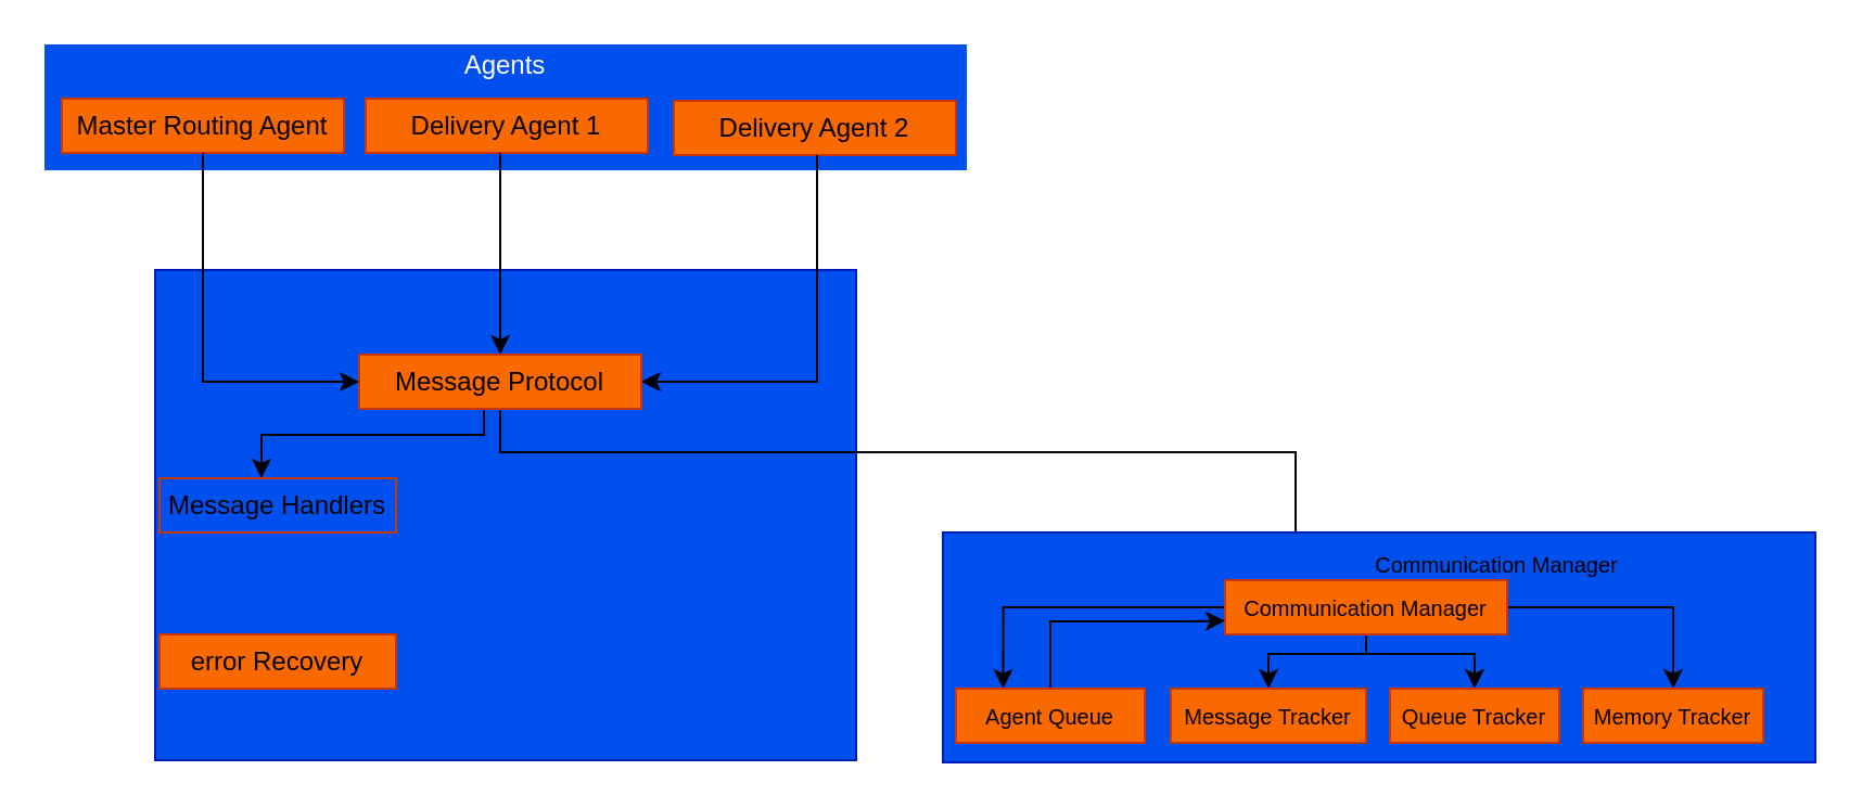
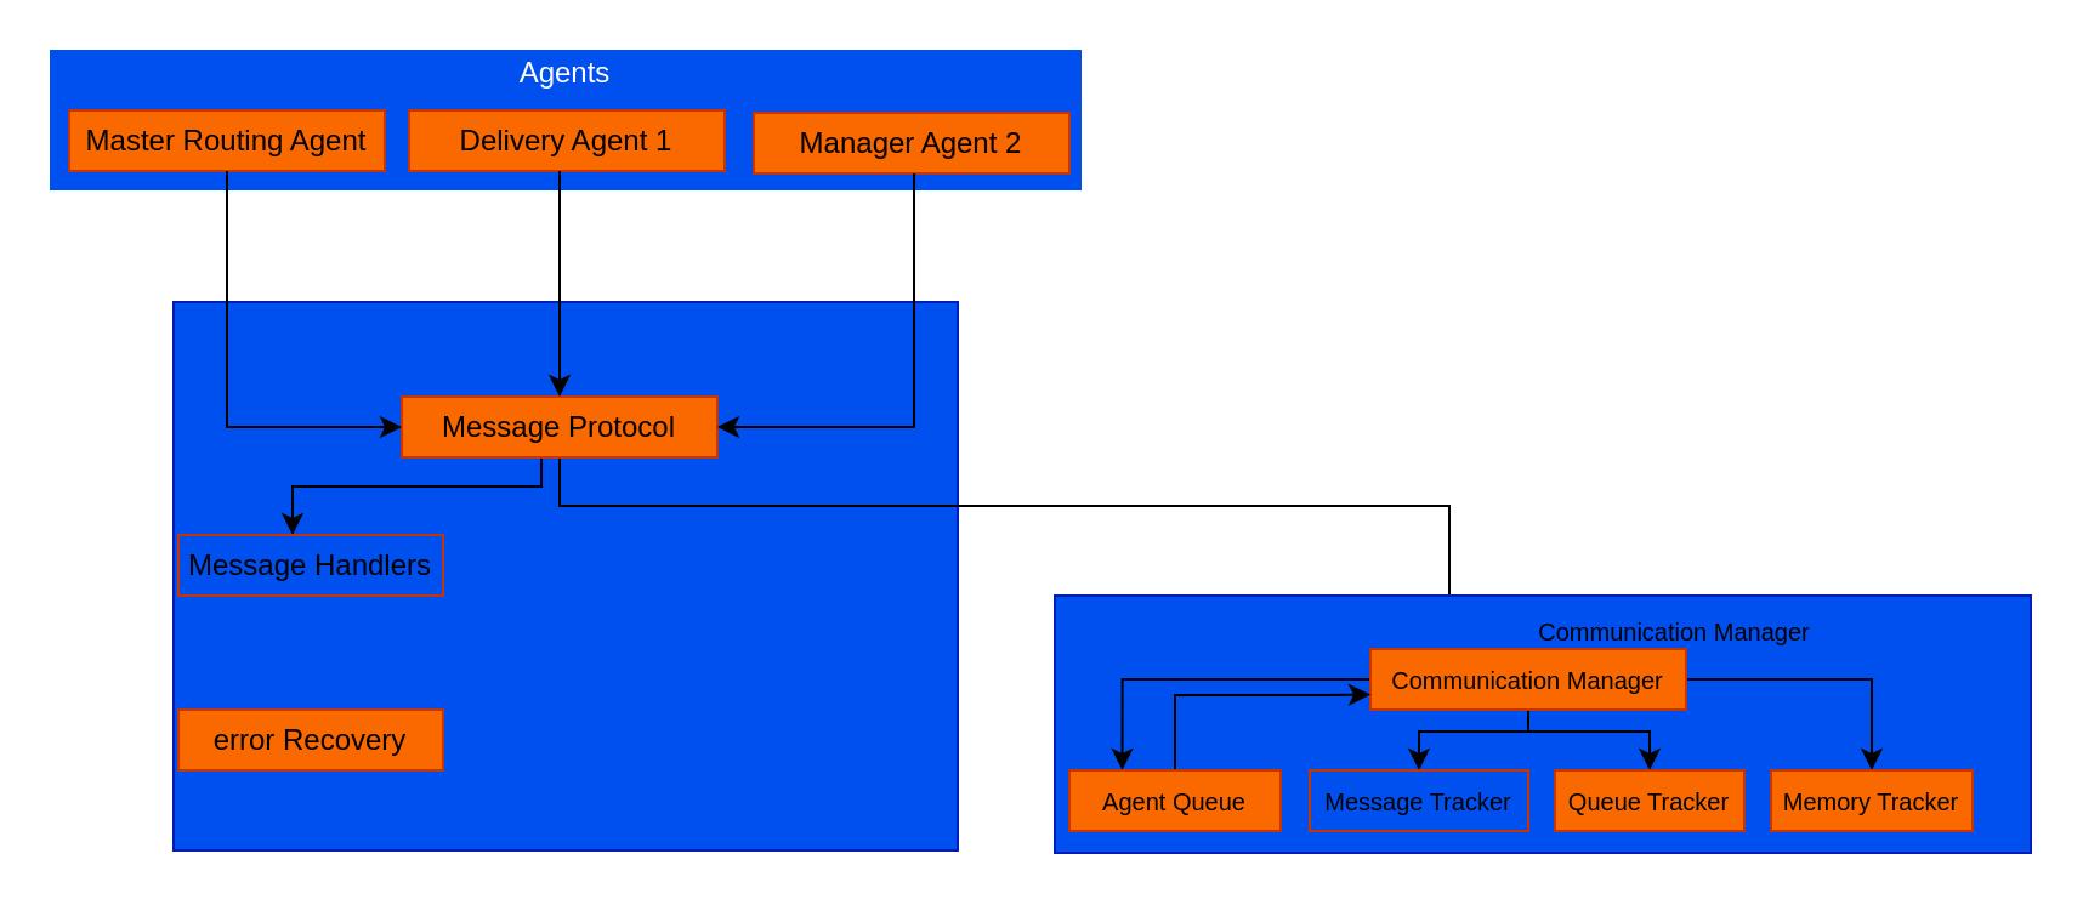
- <mxCell id="5" value="Delivery Agent 2" style="rounded=0;whiteSpace=wrap;html=1;fillColor=#fa6800;fontColor=#000000;strokeColor=#C73500;" vertex="1" parent="1"><mxGeometry x="310" y="46" width="130" height="25" as="geometry" /></mxCell>
+ <mxCell id="5" value="Manager Agent 2" style="rounded=0;whiteSpace=wrap;html=1;fillColor=#fa6800;fontColor=#000000;strokeColor=#C73500;" vertex="1" parent="1"><mxGeometry x="310" y="46" width="130" height="25" as="geometry" /></mxCell>
- <mxCell id="24" value="Message Tracker" style="rounded=0;whiteSpace=wrap;html=1;fillColor=#fa6800;fontColor=#000000;strokeColor=#C73500;fontSize=10;" vertex="1" parent="1"><mxGeometry x="539" y="317" width="90" height="25" as="geometry" /></mxCell>
+ <mxCell id="24" value="Message Tracker" style="rounded=0;whiteSpace=wrap;html=1;fillColor=#0050ef;fontColor=#000000;strokeColor=#C73500;fontSize=10;" vertex="1" parent="1"><mxGeometry x="539" y="317" width="90" height="25" as="geometry" /></mxCell>
